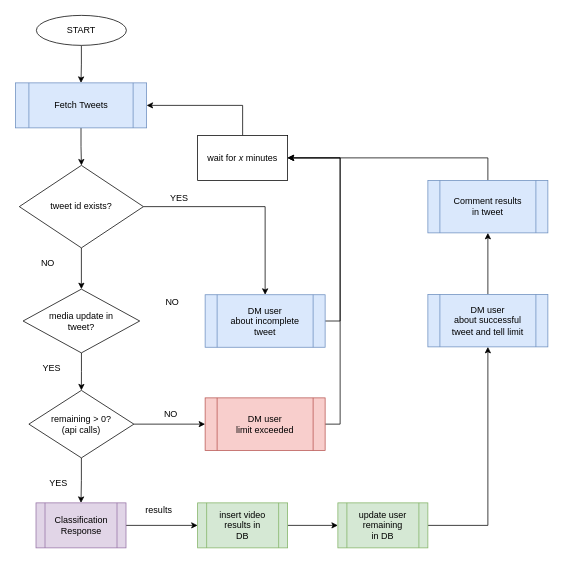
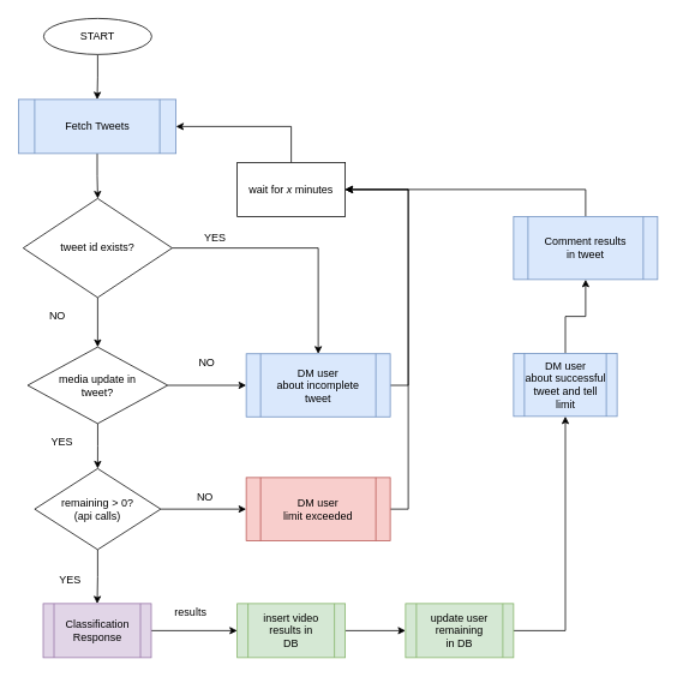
+ <mxCell id="17" style="edgeStyle=orthogonalEdgeStyle;rounded=0;orthogonalLoop=1;jettySize=auto;html=1;exitX=1;exitY=0.5;exitDx=0;exitDy=0;entryX=0;entryY=0.5;entryDx=0;entryDy=0;" edge="1" parent="1" source="18" target="21"><mxGeometry relative="1" as="geometry" /></mxCell>
- <mxCell id="32" value="DM user&lt;br&gt;about successful&lt;br&gt;tweet and tell limit" style="shape=process;whiteSpace=wrap;html=1;backgroundOutline=1;fillColor=#dae8fc;strokeColor=#6c8ebf;" vertex="1" parent="1"><mxGeometry x="570" y="392" width="160" height="70" as="geometry" /></mxCell>
+ <mxCell id="32" value="DM user&lt;br&gt;about successful&lt;br&gt;tweet and tell limit" style="shape=process;whiteSpace=wrap;html=1;backgroundOutline=1;fillColor=#dae8fc;strokeColor=#6c8ebf;" vertex="1" parent="1"><mxGeometry x="570" y="392" width="115" height="70" as="geometry" /></mxCell>
